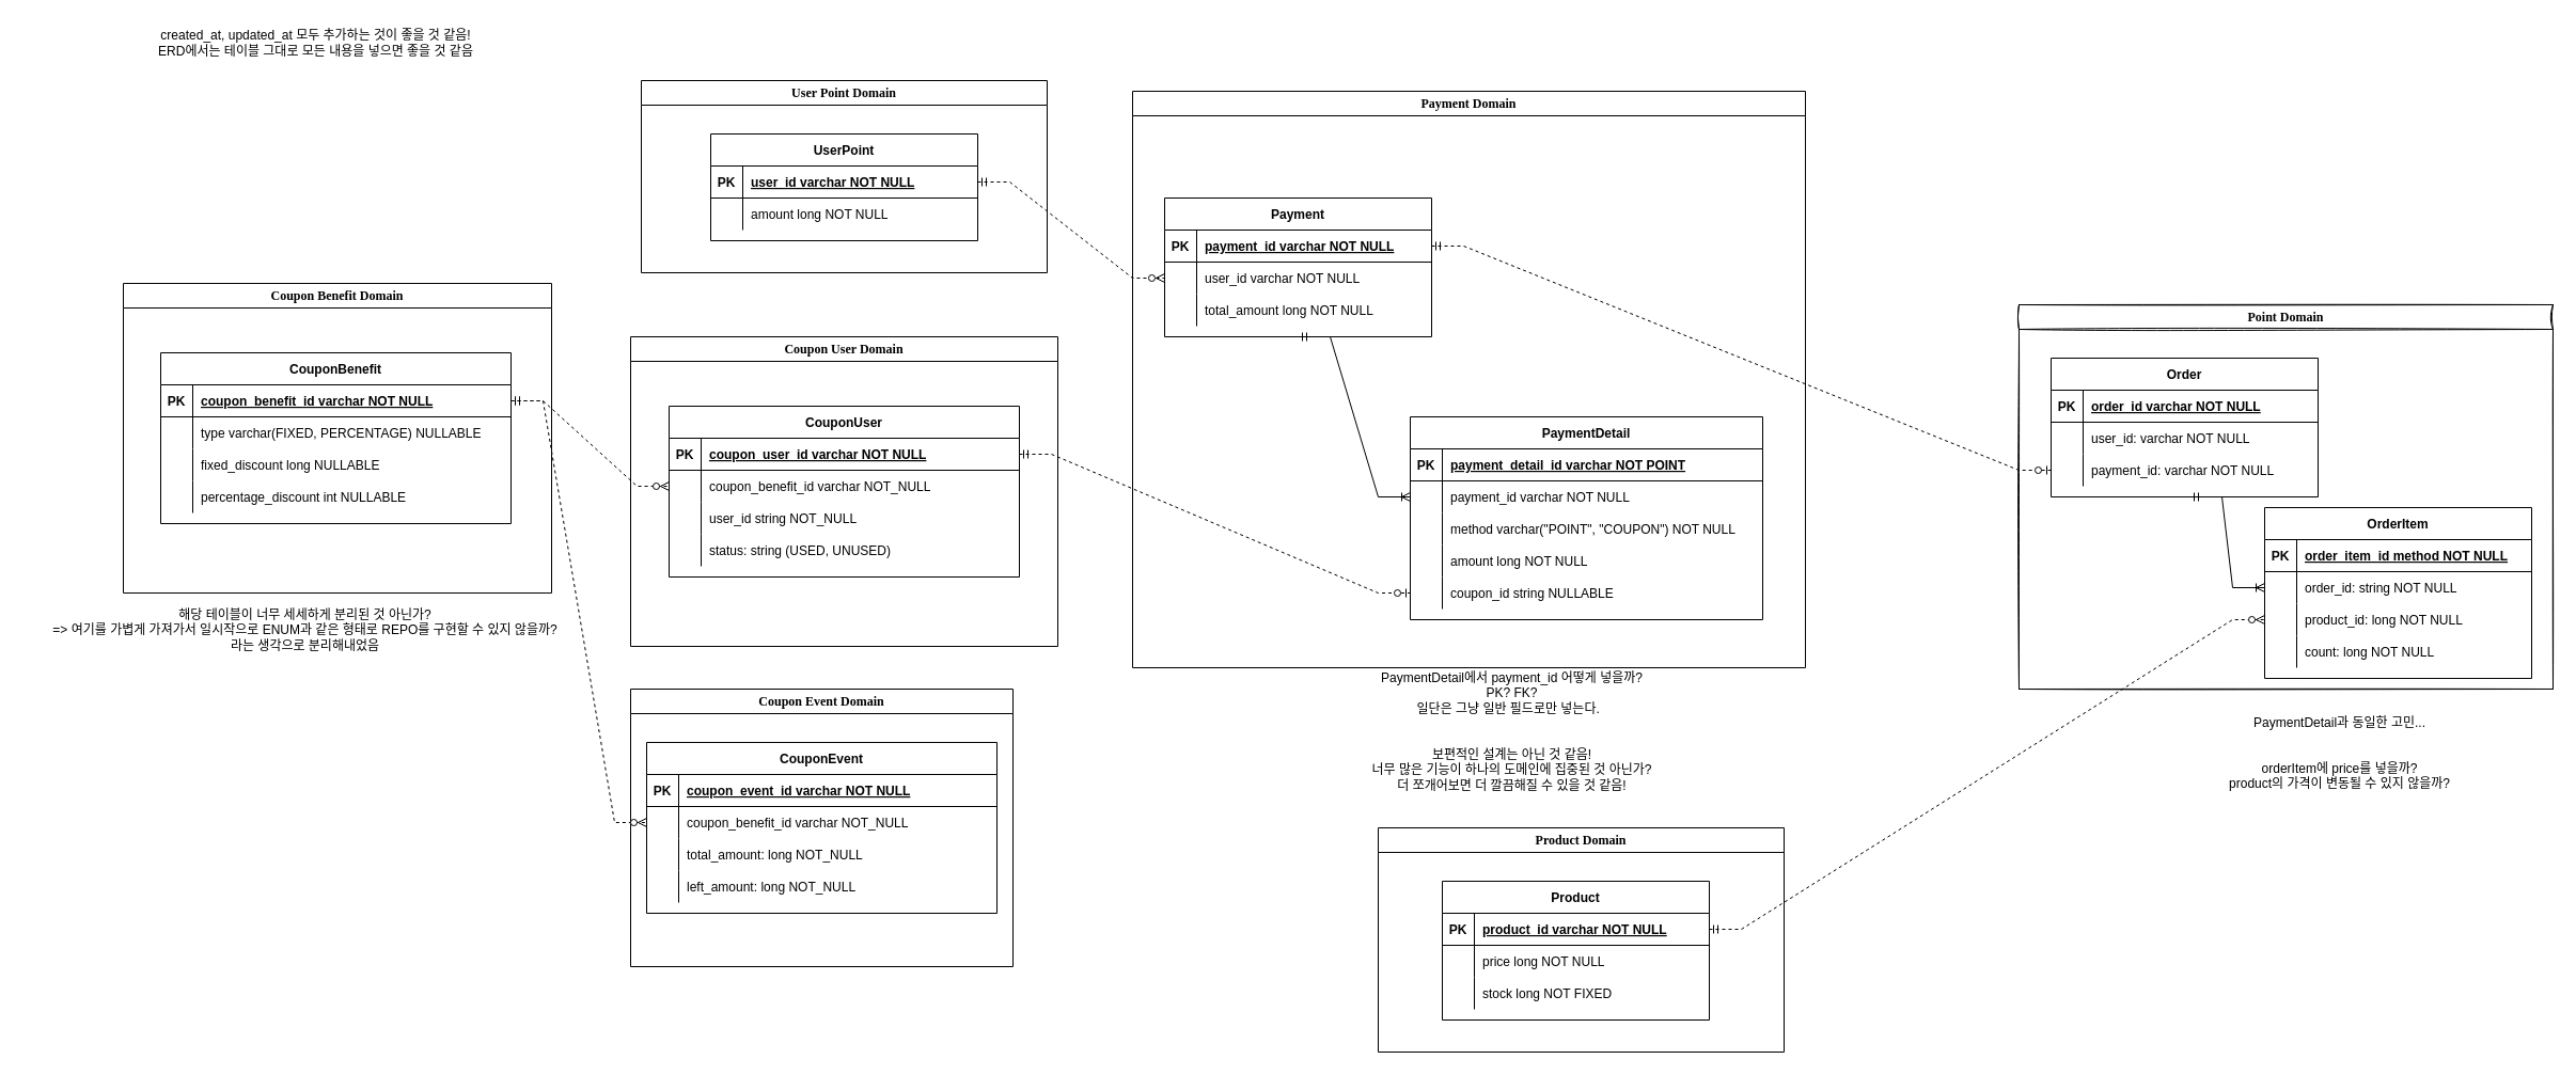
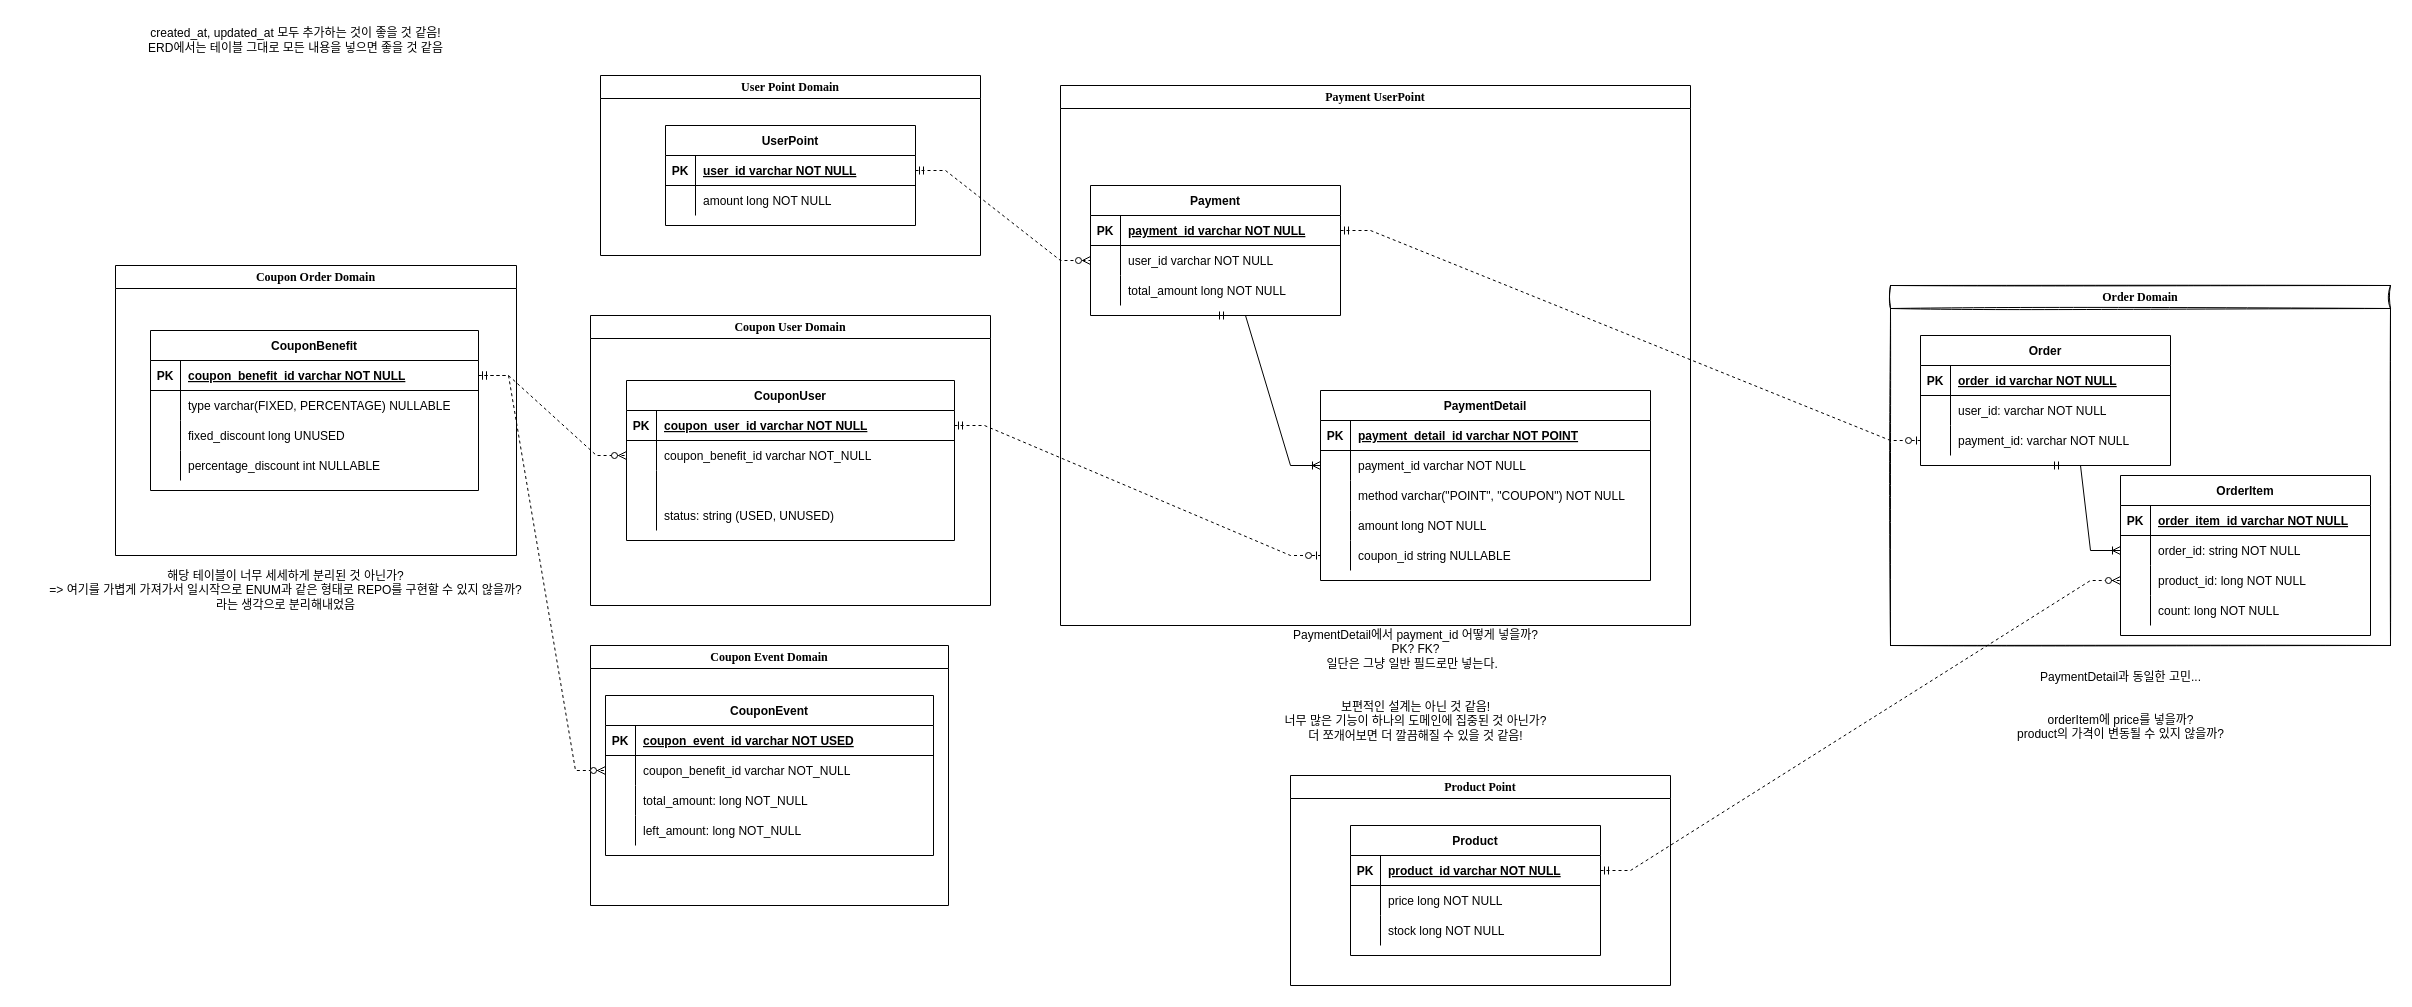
- <mxCell id="52" value="Payment Domain" style="swimlane;whiteSpace=wrap;html=1;hachureGap=4;fontFamily=Architects Daughter;fontSource=https%3A%2F%2Ffonts.googleapis.com%2Fcss%3Ffamily%3DArchitects%2BDaughter;" vertex="1" parent="1"><mxGeometry x="1060" y="85" width="630" height="540" as="geometry" /></mxCell>
+ <mxCell id="52" value="Payment UserPoint" style="swimlane;whiteSpace=wrap;html=1;hachureGap=4;fontFamily=Architects Daughter;fontSource=https%3A%2F%2Ffonts.googleapis.com%2Fcss%3Ffamily%3DArchitects%2BDaughter;" vertex="1" parent="1"><mxGeometry x="1060" y="85" width="630" height="540" as="geometry" /></mxCell>
- <mxCell id="10" value="Coupon Benefit Domain" style="swimlane;whiteSpace=wrap;html=1;hachureGap=4;fontFamily=Architects Daughter;fontSource=https%3A%2F%2Ffonts.googleapis.com%2Fcss%3Ffamily%3DArchitects%2BDaughter;" vertex="1" parent="1"><mxGeometry x="115" y="265" width="401" height="290" as="geometry" /></mxCell>
+ <mxCell id="10" value="Coupon Order Domain" style="swimlane;whiteSpace=wrap;html=1;hachureGap=4;fontFamily=Architects Daughter;fontSource=https%3A%2F%2Ffonts.googleapis.com%2Fcss%3Ffamily%3DArchitects%2BDaughter;" vertex="1" parent="1"><mxGeometry x="115" y="265" width="401" height="290" as="geometry" /></mxCell>
- <mxCell id="95" value="Point Domain" style="swimlane;whiteSpace=wrap;html=1;sketch=1;hachureGap=4;jiggle=2;curveFitting=1;fontFamily=Architects Daughter;fontSource=https%3A%2F%2Ffonts.googleapis.com%2Fcss%3Ffamily%3DArchitects%2BDaughter;" vertex="1" parent="1"><mxGeometry x="1890" y="285" width="500" height="360" as="geometry" /></mxCell>
+ <mxCell id="95" value="Order Domain" style="swimlane;whiteSpace=wrap;html=1;sketch=1;hachureGap=4;jiggle=2;curveFitting=1;fontFamily=Architects Daughter;fontSource=https%3A%2F%2Ffonts.googleapis.com%2Fcss%3Ffamily%3DArchitects%2BDaughter;" vertex="1" parent="1"><mxGeometry x="1890" y="285" width="500" height="360" as="geometry" /></mxCell>
- <mxCell id="20" value="fixed_discount long NULLABLE" style="shape=partialRectangle;overflow=hidden;connectable=0;fillColor=none;top=0;left=0;bottom=0;right=0;align=left;spacingLeft=6;" vertex="1" parent="18"><mxGeometry x="30" width="298" height="30" as="geometry"><mxRectangle width="298" height="30" as="alternateBounds" /></mxGeometry></mxCell>
+ <mxCell id="20" value="fixed_discount long UNUSED" style="shape=partialRectangle;overflow=hidden;connectable=0;fillColor=none;top=0;left=0;bottom=0;right=0;align=left;spacingLeft=6;" vertex="1" parent="18"><mxGeometry x="30" width="298" height="30" as="geometry"><mxRectangle width="298" height="30" as="alternateBounds" /></mxGeometry></mxCell>
- <mxCell id="34" value="user_id string NOT_NULL" style="shape=partialRectangle;overflow=hidden;connectable=0;fillColor=none;top=0;left=0;bottom=0;right=0;align=left;spacingLeft=6;" vertex="1" parent="32"><mxGeometry x="30" width="298" height="30" as="geometry"><mxRectangle width="298" height="30" as="alternateBounds" /></mxGeometry></mxCell>
- <mxCell id="99" value="order_item_id method NOT NULL " style="shape=partialRectangle;overflow=hidden;connectable=0;fillColor=none;top=0;left=0;bottom=0;right=0;align=left;spacingLeft=6;fontStyle=5;" vertex="1" parent="97"><mxGeometry x="30" width="220" height="30" as="geometry"><mxRectangle width="220" height="30" as="alternateBounds" /></mxGeometry></mxCell>
+ <mxCell id="99" value="order_item_id varchar NOT NULL " style="shape=partialRectangle;overflow=hidden;connectable=0;fillColor=none;top=0;left=0;bottom=0;right=0;align=left;spacingLeft=6;fontStyle=5;" vertex="1" parent="97"><mxGeometry x="30" width="220" height="30" as="geometry"><mxRectangle width="220" height="30" as="alternateBounds" /></mxGeometry></mxCell>
- <mxCell id="121" value="PaymentDetail과 동일한 고민...&lt;br&gt;&lt;br&gt;&lt;br&gt;orderItem에 price를 넣을까?&lt;br&gt;product의 가격이 변동될 수 있지 않을까?" style="text;html=1;align=center;verticalAlign=middle;resizable=0;points=[];autosize=1;strokeColor=none;fillColor=none;" vertex="1" parent="1"><mxGeometry x="2070" y="660" width="240" height="90" as="geometry" /></mxCell>
+ <mxCell id="121" value="PaymentDetail과 동일한 고민...&lt;br&gt;&lt;br&gt;&lt;br&gt;orderItem에 price를 넣을까?&lt;br&gt;product의 가격이 변동될 수 있지 않을까?" style="text;html=1;align=center;verticalAlign=middle;resizable=0;points=[];autosize=1;strokeColor=none;fillColor=none;" vertex="1" parent="1"><mxGeometry x="2000" y="660" width="240" height="90" as="geometry" /></mxCell>
- <mxCell id="42" value="coupon_event_id varchar NOT NULL " style="shape=partialRectangle;overflow=hidden;connectable=0;fillColor=none;top=0;left=0;bottom=0;right=0;align=left;spacingLeft=6;fontStyle=5;" vertex="1" parent="40"><mxGeometry x="30" width="298" height="30" as="geometry"><mxRectangle width="298" height="30" as="alternateBounds" /></mxGeometry></mxCell>
+ <mxCell id="42" value="coupon_event_id varchar NOT USED " style="shape=partialRectangle;overflow=hidden;connectable=0;fillColor=none;top=0;left=0;bottom=0;right=0;align=left;spacingLeft=6;fontStyle=5;" vertex="1" parent="40"><mxGeometry x="30" width="298" height="30" as="geometry"><mxRectangle width="298" height="30" as="alternateBounds" /></mxGeometry></mxCell>
- <mxCell id="84" value="Product Domain" style="swimlane;whiteSpace=wrap;html=1;hachureGap=4;fontFamily=Architects Daughter;fontSource=https%3A%2F%2Ffonts.googleapis.com%2Fcss%3Ffamily%3DArchitects%2BDaughter;" vertex="1" parent="1"><mxGeometry x="1290" y="775" width="380" height="210" as="geometry" /></mxCell>
+ <mxCell id="84" value="Product Point" style="swimlane;whiteSpace=wrap;html=1;hachureGap=4;fontFamily=Architects Daughter;fontSource=https%3A%2F%2Ffonts.googleapis.com%2Fcss%3Ffamily%3DArchitects%2BDaughter;" vertex="1" parent="1"><mxGeometry x="1290" y="775" width="380" height="210" as="geometry" /></mxCell>
- <mxCell id="94" value="stock long NOT FIXED" style="shape=partialRectangle;overflow=hidden;connectable=0;fillColor=none;top=0;left=0;bottom=0;right=0;align=left;spacingLeft=6;" vertex="1" parent="92"><mxGeometry x="30" width="220" height="30" as="geometry"><mxRectangle width="220" height="30" as="alternateBounds" /></mxGeometry></mxCell>
+ <mxCell id="94" value="stock long NOT NULL" style="shape=partialRectangle;overflow=hidden;connectable=0;fillColor=none;top=0;left=0;bottom=0;right=0;align=left;spacingLeft=6;" vertex="1" parent="92"><mxGeometry x="30" width="220" height="30" as="geometry"><mxRectangle width="220" height="30" as="alternateBounds" /></mxGeometry></mxCell>
